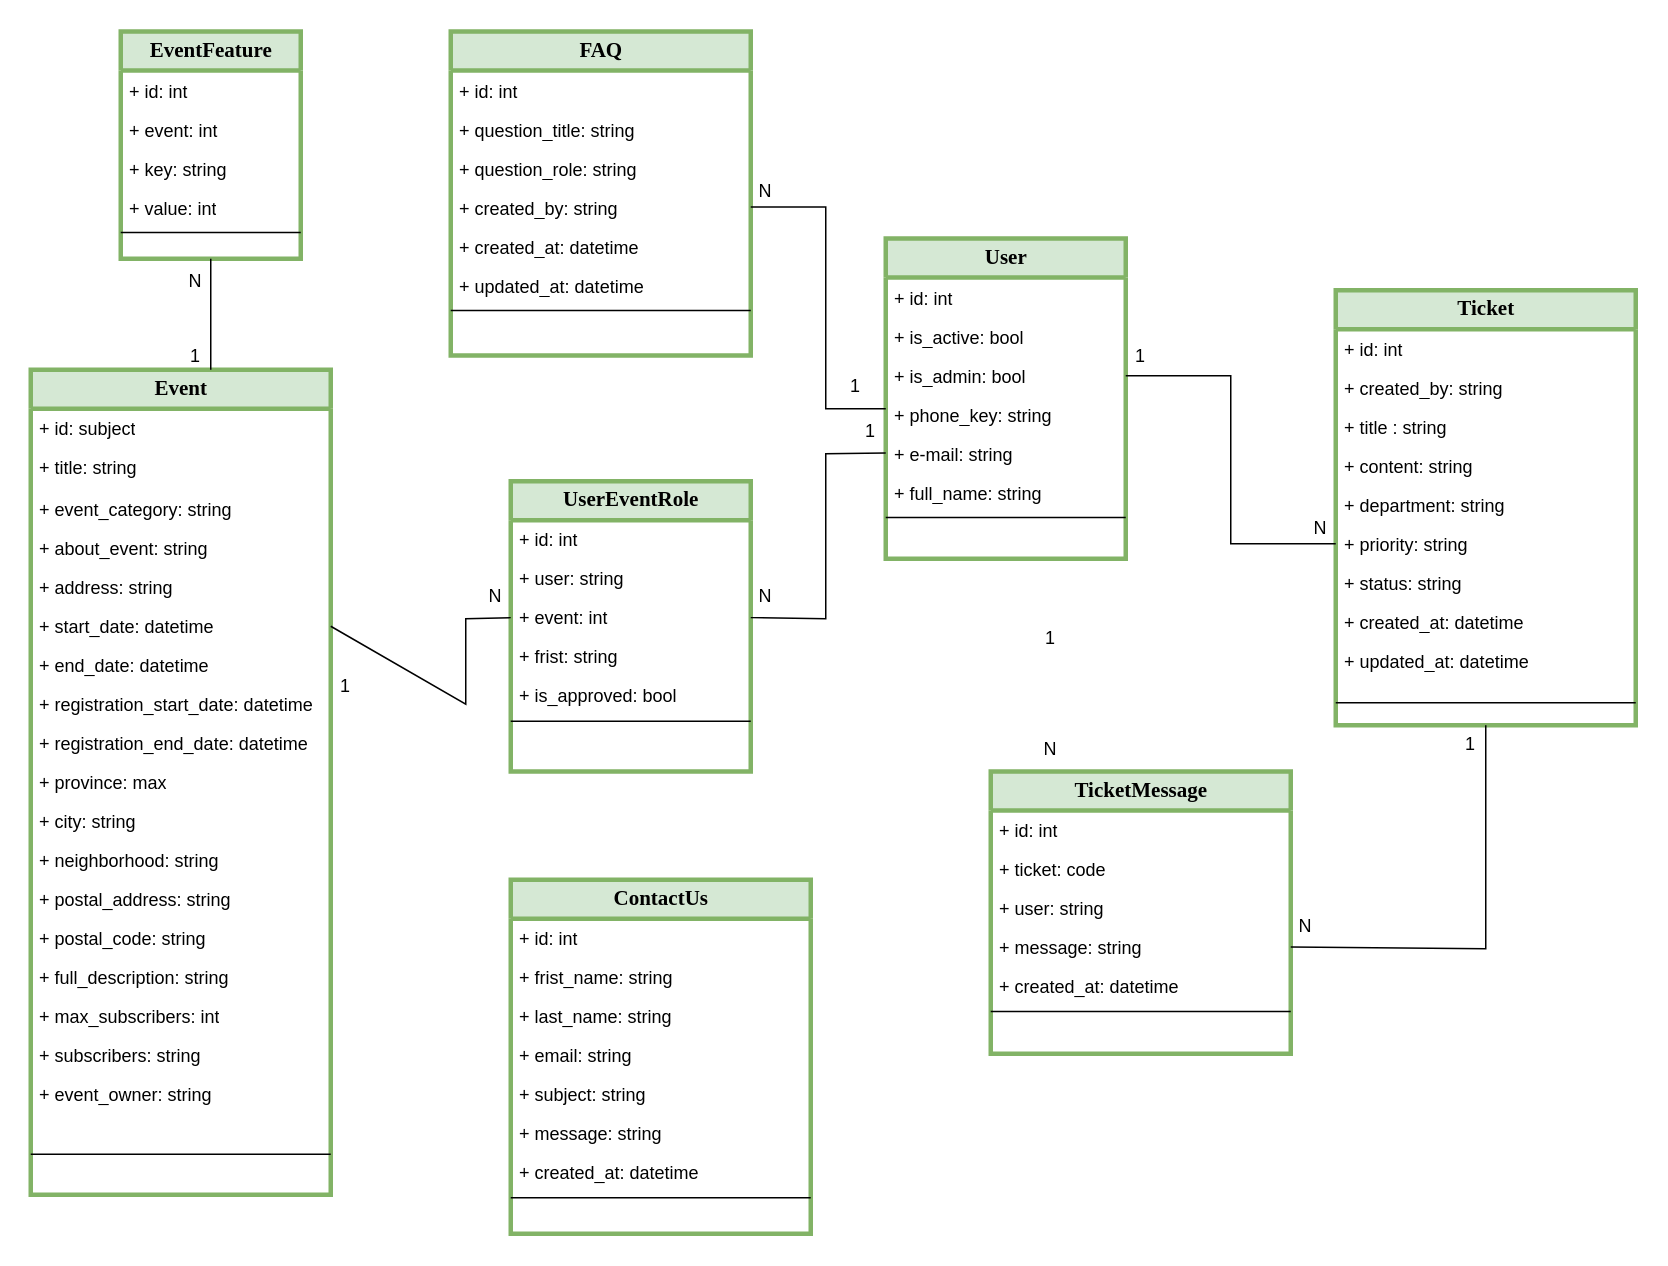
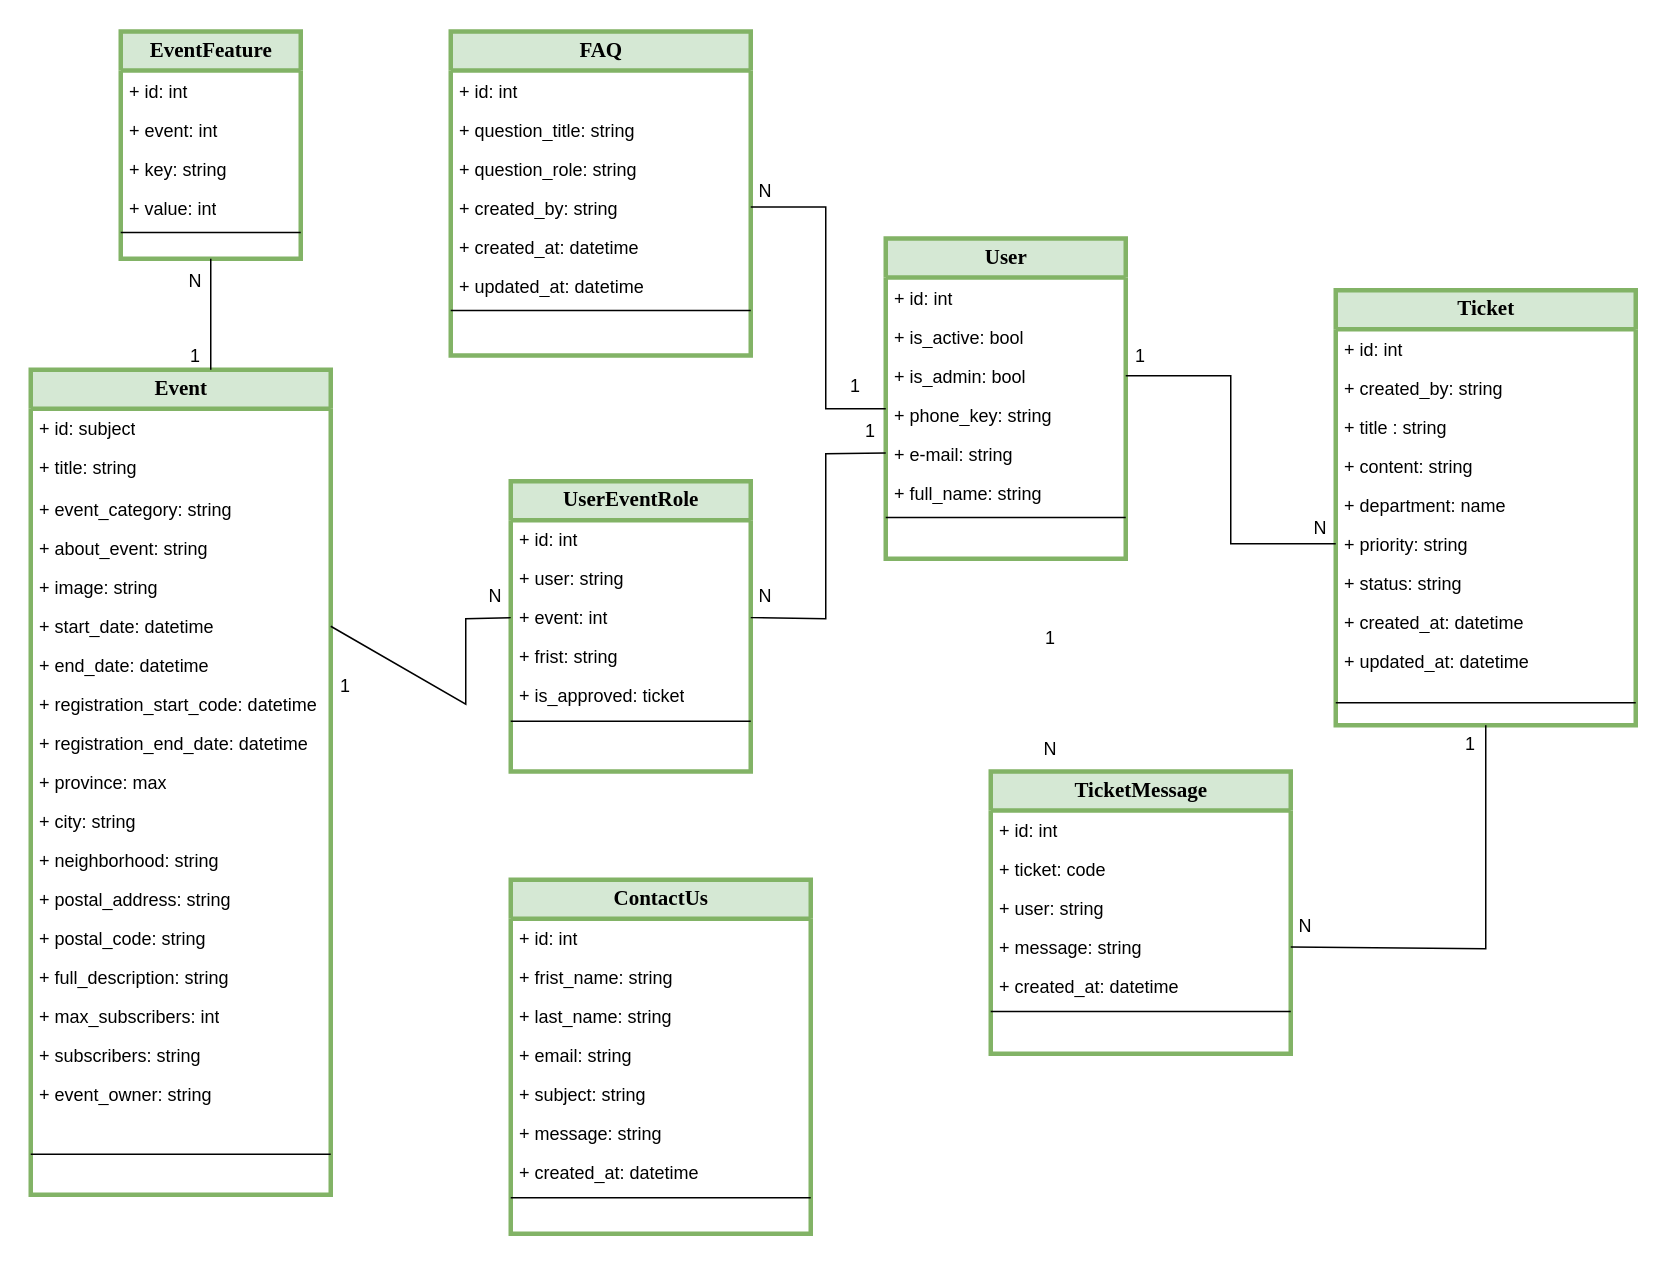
- <mxCell id="58" value="+ department: string" style="text;html=1;strokeColor=none;fillColor=none;align=left;verticalAlign=top;spacingLeft=4;spacingRight=4;whiteSpace=wrap;overflow=hidden;rotatable=0;points=[[0,0.5],[1,0.5]];portConstraint=eastwest;" parent="53" vertex="1"><mxGeometry y="130" width="200" height="26" as="geometry" /></mxCell>
+ <mxCell id="58" value="+ department: name" style="text;html=1;strokeColor=none;fillColor=none;align=left;verticalAlign=top;spacingLeft=4;spacingRight=4;whiteSpace=wrap;overflow=hidden;rotatable=0;points=[[0,0.5],[1,0.5]];portConstraint=eastwest;" parent="53" vertex="1"><mxGeometry y="130" width="200" height="26" as="geometry" /></mxCell>
- <mxCell id="7" value="+ address: string" style="text;html=1;strokeColor=none;fillColor=none;align=left;verticalAlign=top;spacingLeft=4;spacingRight=4;whiteSpace=wrap;overflow=hidden;rotatable=0;points=[[0,0.5],[1,0.5]];portConstraint=eastwest;" parent="2" vertex="1"><mxGeometry y="132" width="200" height="26" as="geometry" /></mxCell>
+ <mxCell id="7" value="+ image: string" style="text;html=1;strokeColor=none;fillColor=none;align=left;verticalAlign=top;spacingLeft=4;spacingRight=4;whiteSpace=wrap;overflow=hidden;rotatable=0;points=[[0,0.5],[1,0.5]];portConstraint=eastwest;" parent="2" vertex="1"><mxGeometry y="132" width="200" height="26" as="geometry" /></mxCell>
- <mxCell id="27" value="+ is_approved: bool" style="text;html=1;strokeColor=none;fillColor=none;align=left;verticalAlign=top;spacingLeft=4;spacingRight=4;whiteSpace=wrap;overflow=hidden;rotatable=0;points=[[0,0.5],[1,0.5]];portConstraint=eastwest;" parent="22" vertex="1"><mxGeometry y="130" width="160" height="26" as="geometry" /></mxCell>
+ <mxCell id="27" value="+ is_approved: ticket" style="text;html=1;strokeColor=none;fillColor=none;align=left;verticalAlign=top;spacingLeft=4;spacingRight=4;whiteSpace=wrap;overflow=hidden;rotatable=0;points=[[0,0.5],[1,0.5]];portConstraint=eastwest;" parent="22" vertex="1"><mxGeometry y="130" width="160" height="26" as="geometry" /></mxCell>
- <mxCell id="10" value="+ registration_start_date: datetime" style="text;html=1;strokeColor=none;fillColor=none;align=left;verticalAlign=top;spacingLeft=4;spacingRight=4;whiteSpace=wrap;overflow=hidden;rotatable=0;points=[[0,0.5],[1,0.5]];portConstraint=eastwest;" vertex="1" parent="2"><mxGeometry y="210" width="200" height="26" as="geometry" /></mxCell>
+ <mxCell id="10" value="+ registration_start_code: datetime" style="text;html=1;strokeColor=none;fillColor=none;align=left;verticalAlign=top;spacingLeft=4;spacingRight=4;whiteSpace=wrap;overflow=hidden;rotatable=0;points=[[0,0.5],[1,0.5]];portConstraint=eastwest;" vertex="1" parent="2"><mxGeometry y="210" width="200" height="26" as="geometry" /></mxCell>
